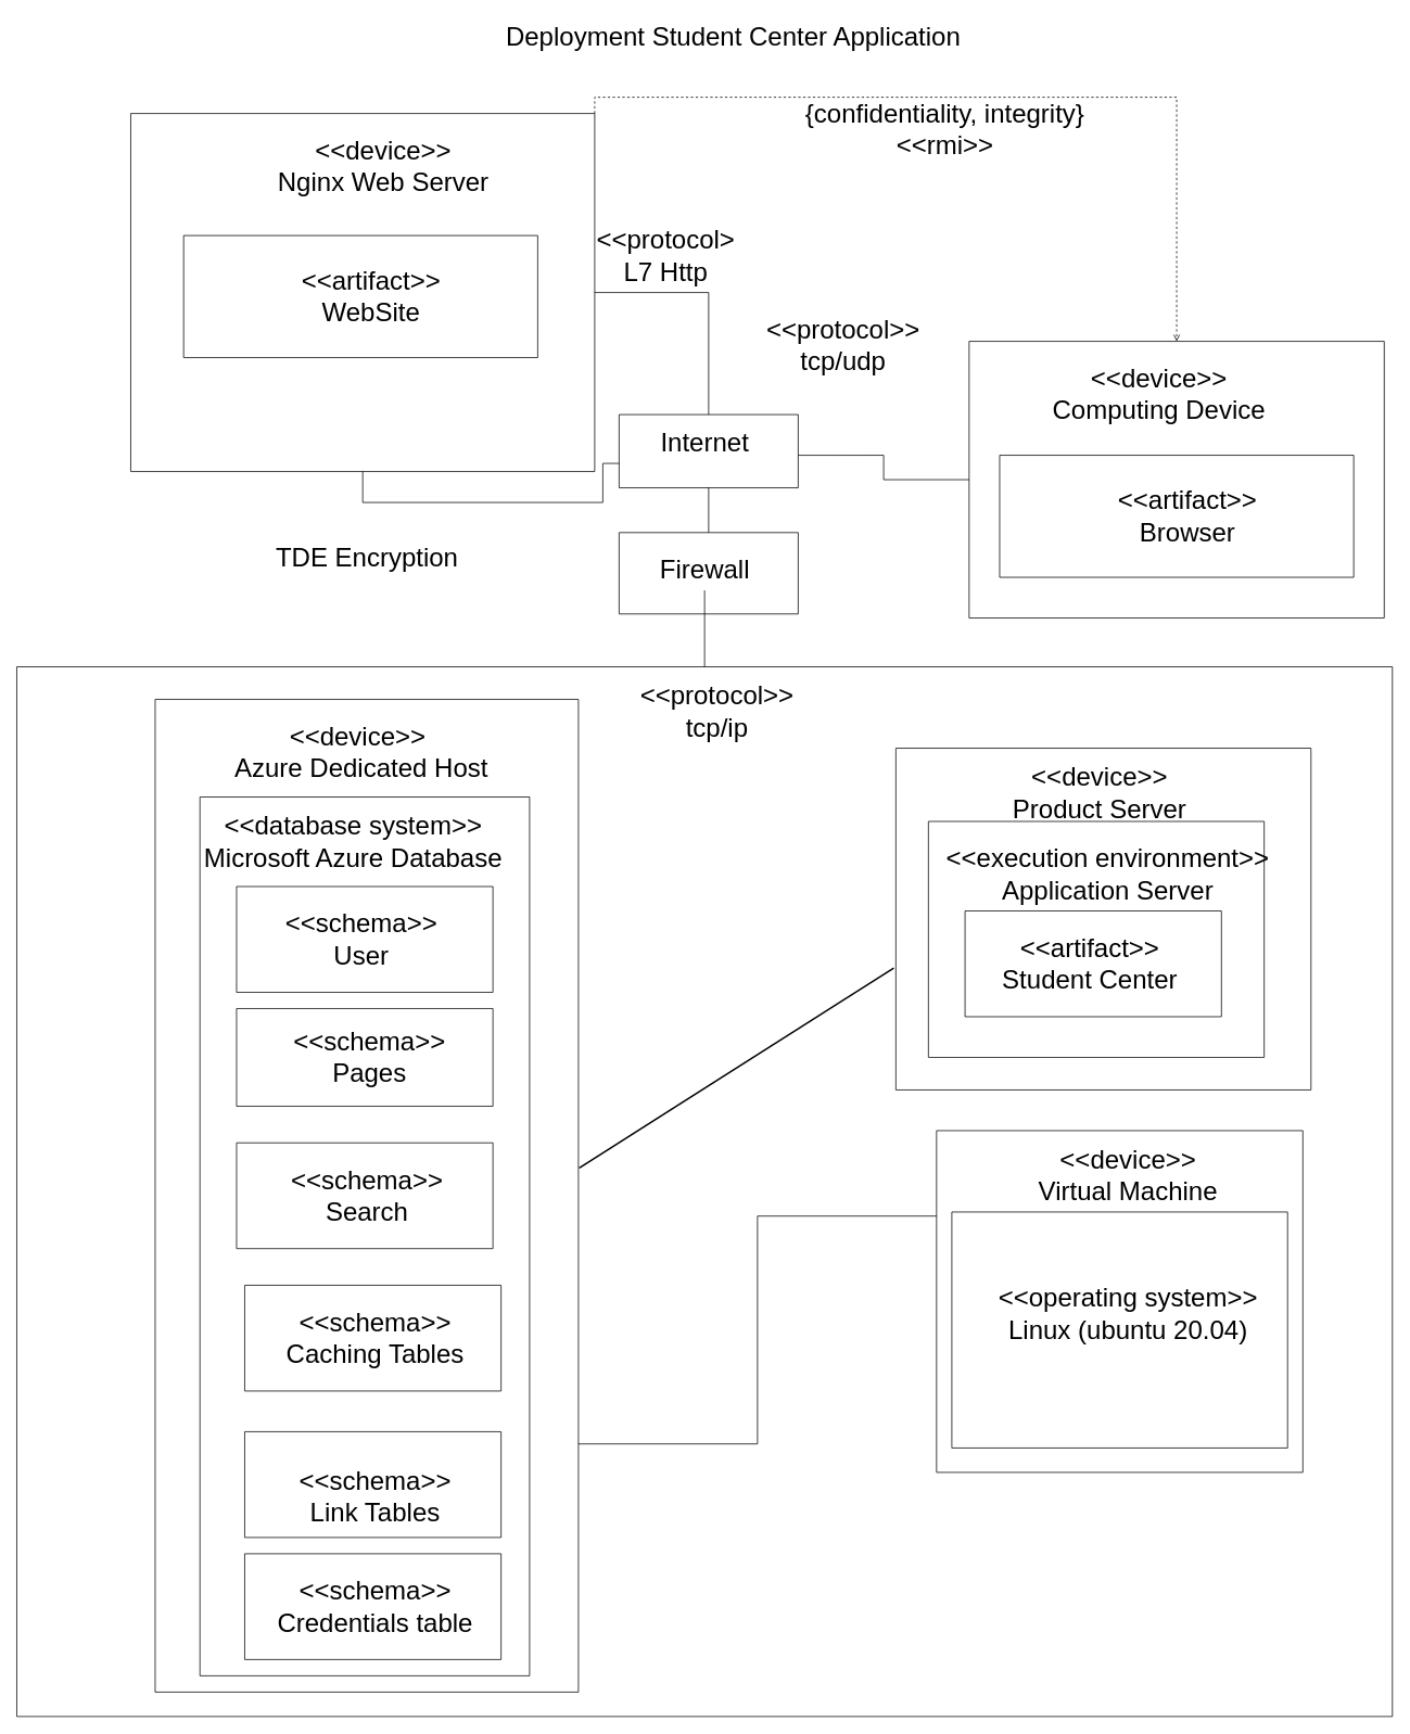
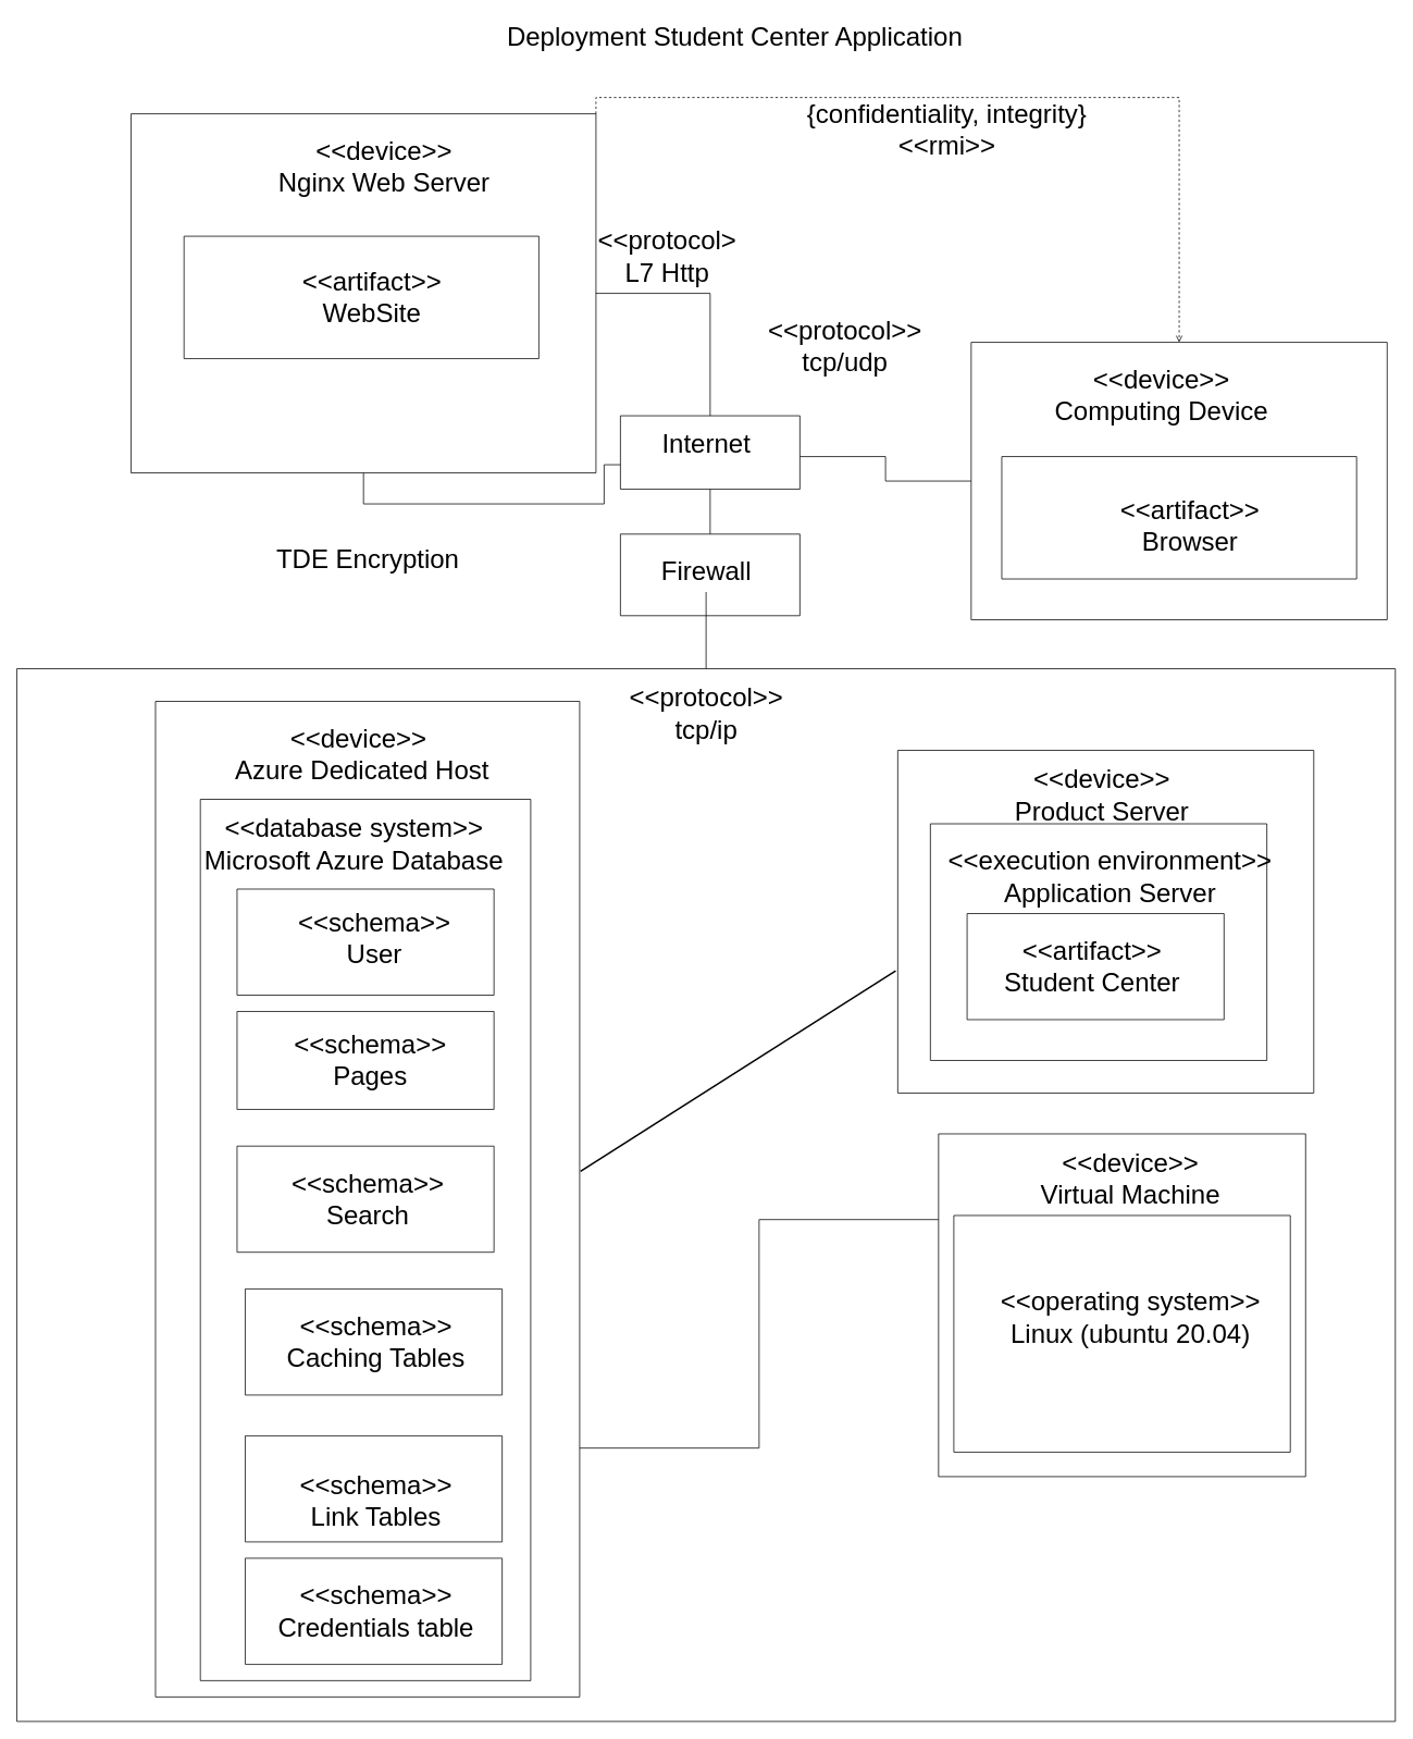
- <mxCell id="37" value="&amp;lt;&amp;lt;artifact&amp;gt;&amp;gt;&lt;br&gt;Browser" style="text;html=1;align=center;verticalAlign=middle;resizable=0;points=[];autosize=1;strokeColor=none;fillColor=none;fontSize=32;" vertex="1" parent="36"><mxGeometry x="135" y="30" width="190" height="90" as="geometry" /></mxCell>
+ <mxCell id="37" value="&amp;lt;&amp;lt;artifact&amp;gt;&amp;gt;&lt;br&gt;Browser" style="text;html=1;align=center;verticalAlign=middle;resizable=0;points=[];autosize=1;strokeColor=none;fillColor=none;fontSize=32;" vertex="1" parent="36"><mxGeometry x="135" y="40" width="190" height="90" as="geometry" /></mxCell>
- <mxCell id="32" value="&amp;lt;&amp;lt;protocol&amp;gt;&amp;gt;&lt;br&gt;tcp/ip&lt;br&gt;" style="text;html=1;align=center;verticalAlign=middle;resizable=0;points=[];autosize=1;strokeColor=none;fillColor=none;fontSize=32;" vertex="1" parent="2"><mxGeometry x="755" y="10" width="210" height="90" as="geometry" /></mxCell>
+ <mxCell id="32" value="&amp;lt;&amp;lt;protocol&amp;gt;&amp;gt;&lt;br&gt;tcp/ip&lt;br&gt;" style="text;html=1;align=center;verticalAlign=middle;resizable=0;points=[];autosize=1;strokeColor=none;fillColor=none;fontSize=32;" vertex="1" parent="2"><mxGeometry x="740" y="10" width="210" height="90" as="geometry" /></mxCell>
- <mxCell id="10" value="&amp;lt;&amp;lt;schema&amp;gt;&amp;gt;&lt;br&gt;User" style="text;html=1;align=center;verticalAlign=middle;resizable=0;points=[];autosize=1;strokeColor=none;fillColor=none;fontSize=32;" vertex="1" parent="9"><mxGeometry x="47.5" y="20" width="210" height="90" as="geometry" /></mxCell>
+ <mxCell id="10" value="&amp;lt;&amp;lt;schema&amp;gt;&amp;gt;&lt;br&gt;User" style="text;html=1;align=center;verticalAlign=middle;resizable=0;points=[];autosize=1;strokeColor=none;fillColor=none;fontSize=32;" vertex="1" parent="9"><mxGeometry x="62.5" y="15" width="210" height="90" as="geometry" /></mxCell>
